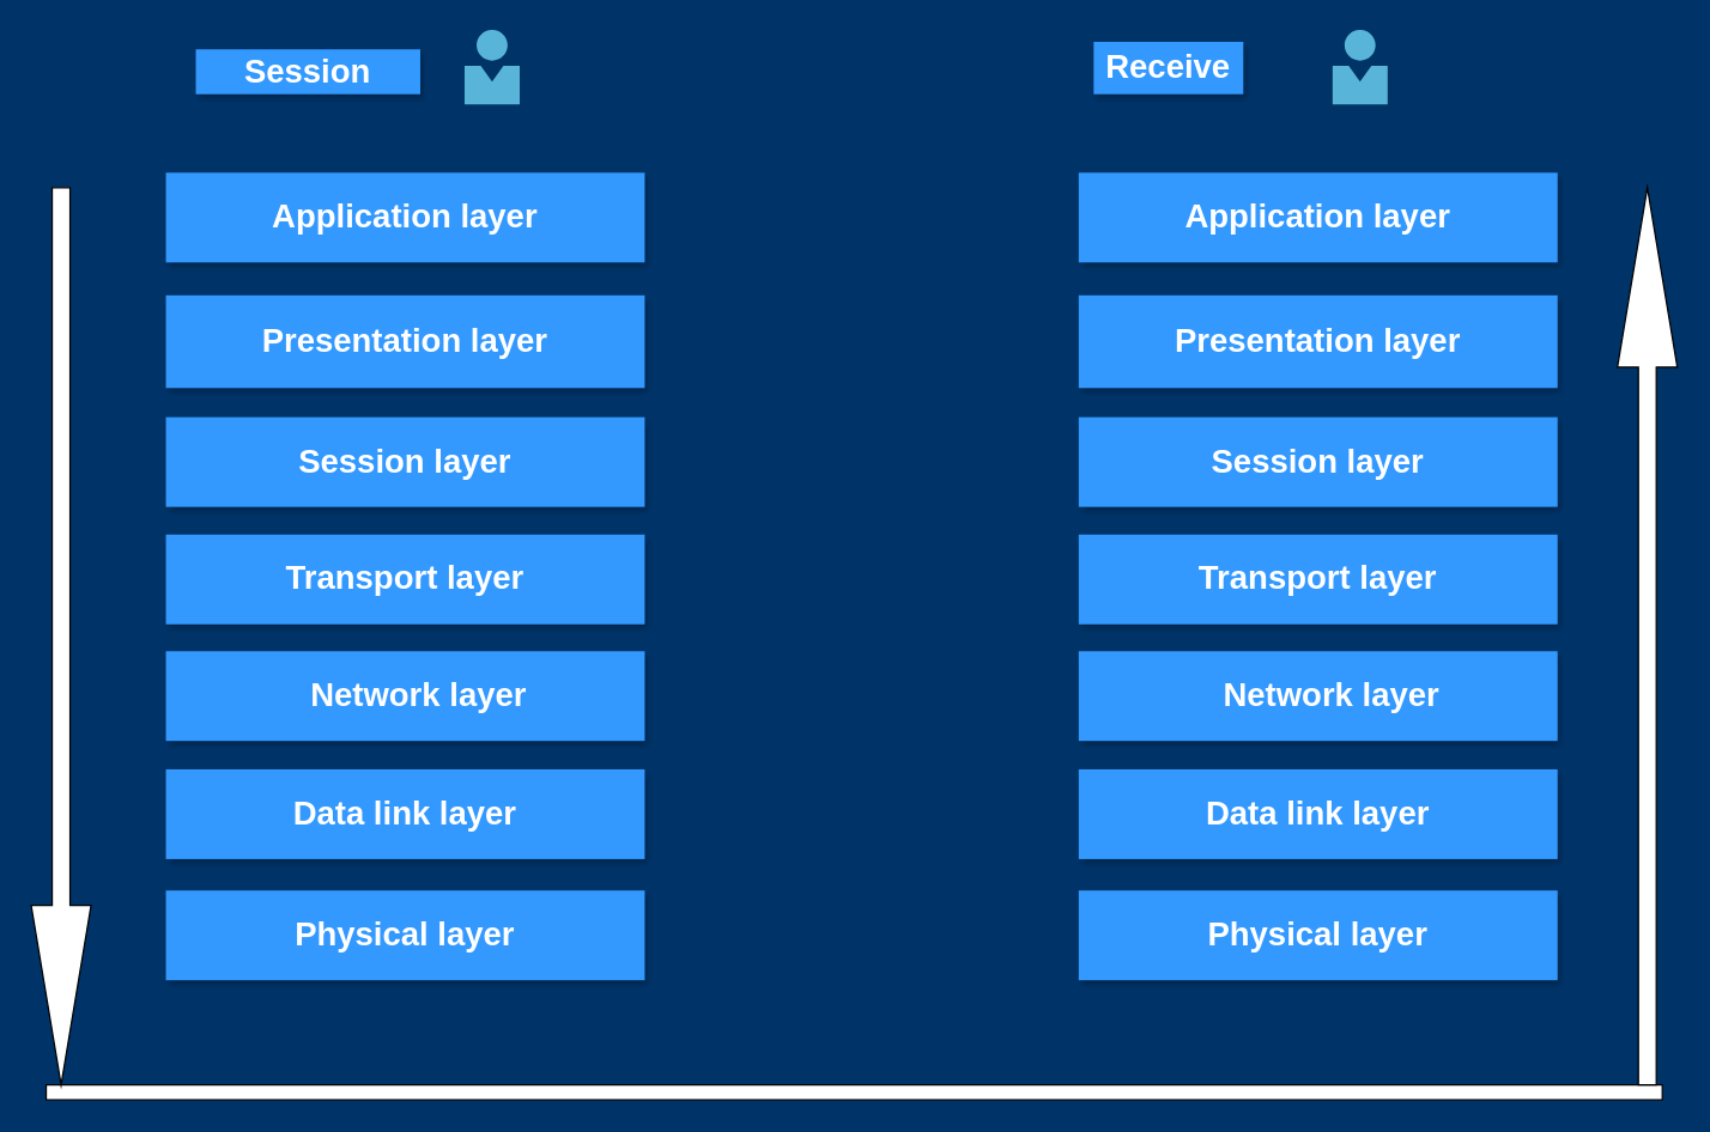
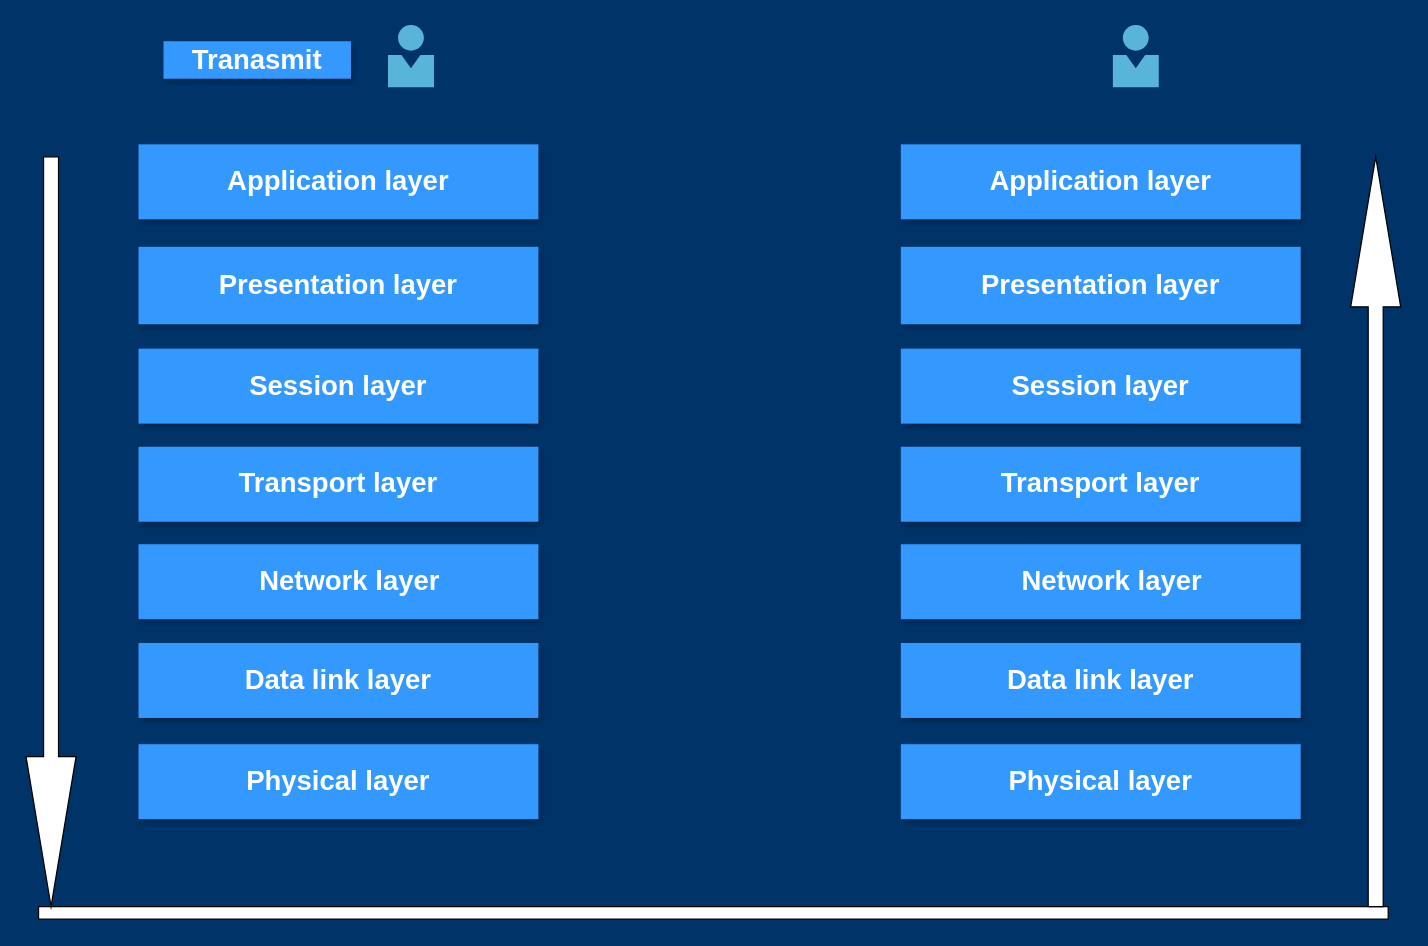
- <mxCell id="20" value="Receive" style="text;html=1;strokeColor=none;fillColor=#3399FF;align=center;verticalAlign=middle;whiteSpace=wrap;shadow=1;fontSize=22;dashed=1;fontColor=#FFFFFF;fontStyle=1;strokeWidth=2;" vertex="1" parent="1"><mxGeometry x="730" y="27.5" width="100" height="35" as="geometry" /></mxCell>
- <mxCell id="19" value="Session" style="text;html=1;strokeColor=none;fillColor=#3399FF;align=center;verticalAlign=middle;whiteSpace=wrap;shadow=1;fontSize=22;dashed=1;fontColor=#FFFFFF;fontStyle=1;strokeWidth=2;" vertex="1" parent="1"><mxGeometry x="130" y="32.5" width="150" height="30" as="geometry" /></mxCell>
+ <mxCell id="19" value="Tranasmit" style="text;html=1;strokeColor=none;fillColor=#3399FF;align=center;verticalAlign=middle;whiteSpace=wrap;shadow=1;fontSize=22;dashed=1;fontColor=#FFFFFF;fontStyle=1;strokeWidth=2;" vertex="1" parent="1"><mxGeometry x="130" y="32.5" width="150" height="30" as="geometry" /></mxCell>
